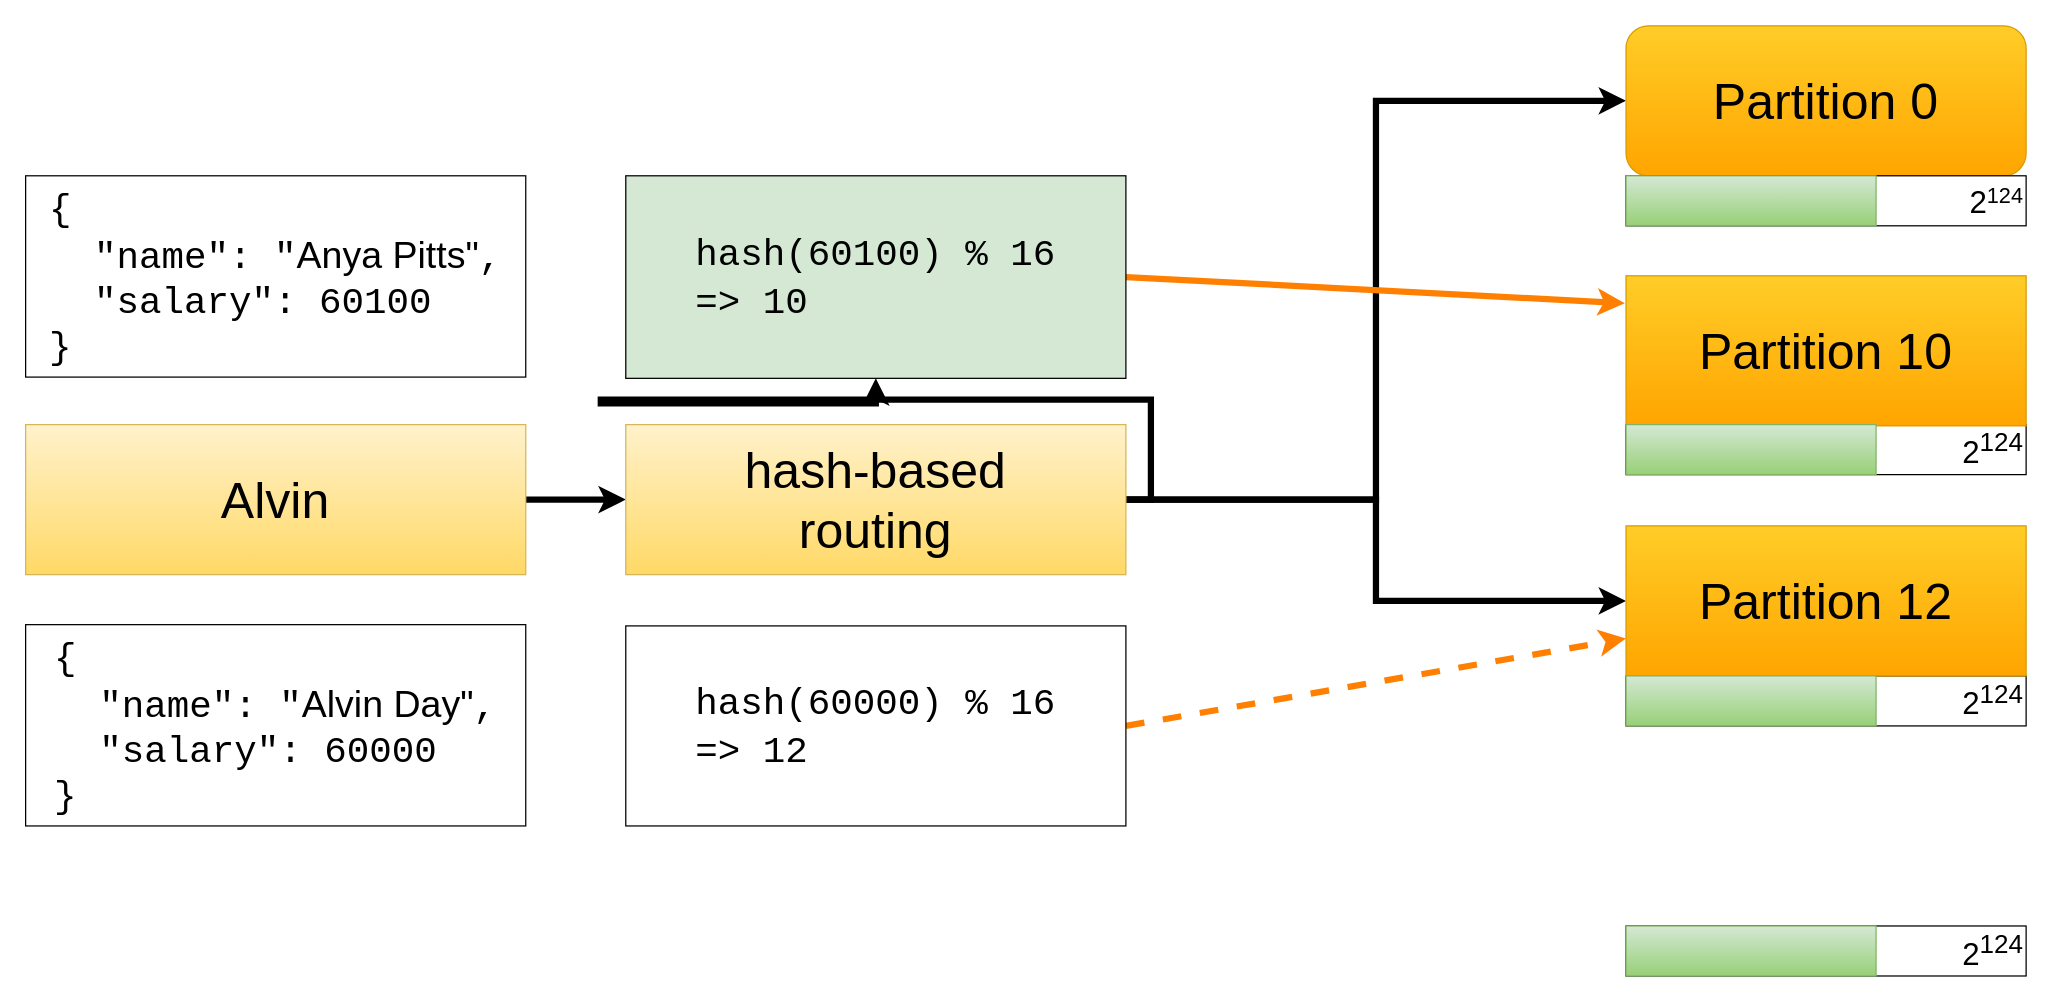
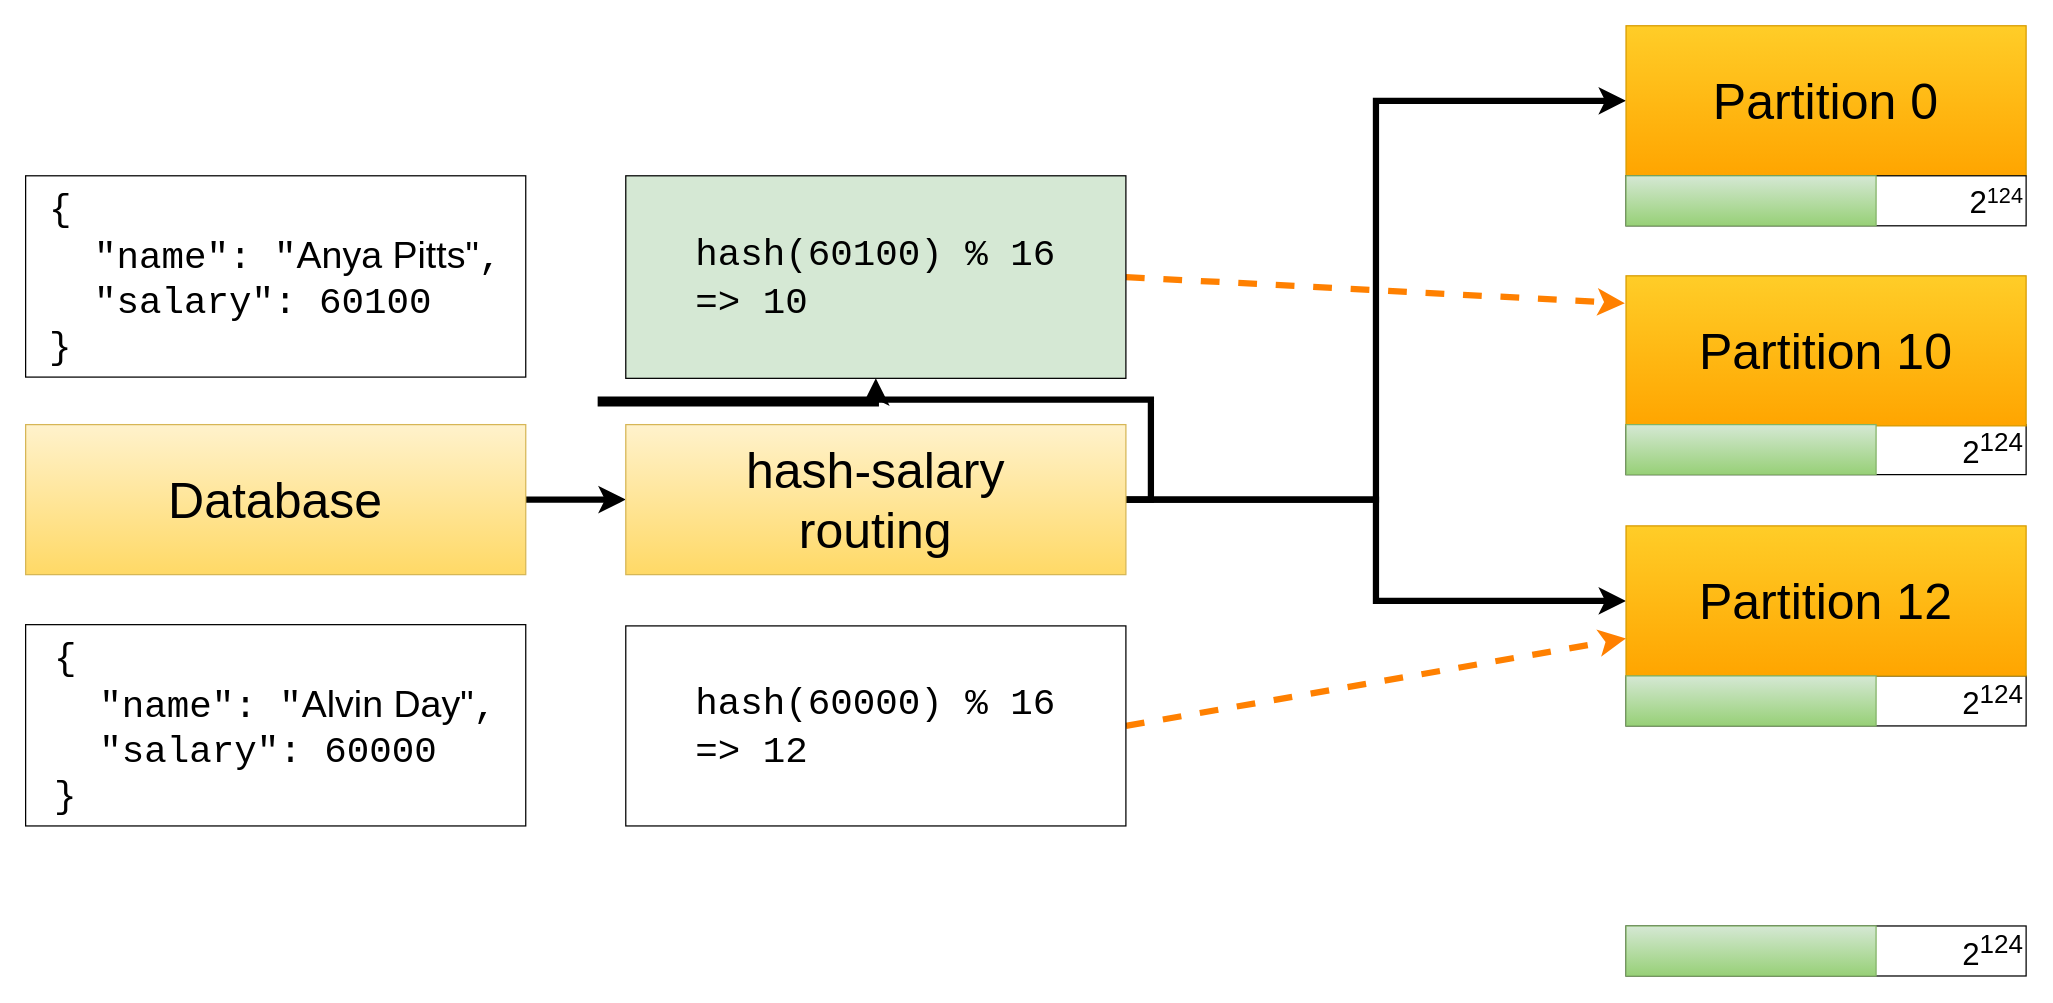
- <mxCell id="11" value="&lt;span style=&quot;font-size: 40px;&quot;&gt;Partition 0&lt;br&gt;&lt;/span&gt;" style="whiteSpace=wrap;html=1;fillColor=#ffcd28;gradientColor=#ffa500;strokeColor=#d79b00;rounded=1;" parent="1" vertex="1"><mxGeometry x="1300" y="20" width="320" height="120" as="geometry" /></mxCell>
+ <mxCell id="11" value="&lt;span style=&quot;font-size: 40px;&quot;&gt;Partition 0&lt;br&gt;&lt;/span&gt;" style="rounded=0;whiteSpace=wrap;html=1;fillColor=#ffcd28;gradientColor=#ffa500;strokeColor=#d79b00;" parent="1" vertex="1"><mxGeometry x="1300" y="20" width="320" height="120" as="geometry" /></mxCell>
- <mxCell id="23" style="rounded=0;orthogonalLoop=1;jettySize=auto;html=1;exitX=1;exitY=0.5;exitDx=0;exitDy=0;entryX=-0.003;entryY=0.183;entryDx=0;entryDy=0;entryPerimeter=0;fontFamily=Courier New;fontSize=20;strokeWidth=5;dashed=0;strokeColor=#FF8000;" parent="1" source="24" target="7" edge="1"><mxGeometry relative="1" as="geometry" /></mxCell>
+ <mxCell id="23" style="rounded=0;orthogonalLoop=1;jettySize=auto;html=1;exitX=1;exitY=0.5;exitDx=0;exitDy=0;entryX=-0.003;entryY=0.183;entryDx=0;entryDy=0;entryPerimeter=0;fontFamily=Courier New;fontSize=20;strokeWidth=5;dashed=1;strokeColor=#FF8000;" parent="1" source="24" target="7" edge="1"><mxGeometry relative="1" as="geometry" /></mxCell>
- <mxCell id="6" value="&lt;font style=&quot;font-size: 40px;&quot;&gt;Alvin&lt;/font&gt;" style="rounded=0;whiteSpace=wrap;html=1;fillColor=#fff2cc;gradientColor=#ffd966;strokeColor=#d6b656;" parent="1" vertex="1"><mxGeometry x="20" y="339" width="400" height="120" as="geometry" /></mxCell>
+ <mxCell id="6" value="&lt;font style=&quot;font-size: 40px;&quot;&gt;Database&lt;/font&gt;" style="rounded=0;whiteSpace=wrap;html=1;fillColor=#fff2cc;gradientColor=#ffd966;strokeColor=#d6b656;" parent="1" vertex="1"><mxGeometry x="20" y="339" width="400" height="120" as="geometry" /></mxCell>
- <mxCell id="10" value="&lt;font style=&quot;font-size: 40px;&quot;&gt;hash-based&lt;br&gt;routing&lt;br&gt;&lt;/font&gt;" style="rounded=0;whiteSpace=wrap;html=1;fillColor=#fff2cc;gradientColor=#ffd966;strokeColor=#d6b656;fontSize=30;" parent="1" vertex="1"><mxGeometry x="500" y="339" width="400" height="120" as="geometry" /></mxCell>
+ <mxCell id="10" value="&lt;font style=&quot;font-size: 40px;&quot;&gt;hash-salary&lt;br&gt;routing&lt;br&gt;&lt;/font&gt;" style="rounded=0;whiteSpace=wrap;html=1;fillColor=#fff2cc;gradientColor=#ffd966;strokeColor=#d6b656;fontSize=30;" parent="1" vertex="1"><mxGeometry x="500" y="339" width="400" height="120" as="geometry" /></mxCell>
